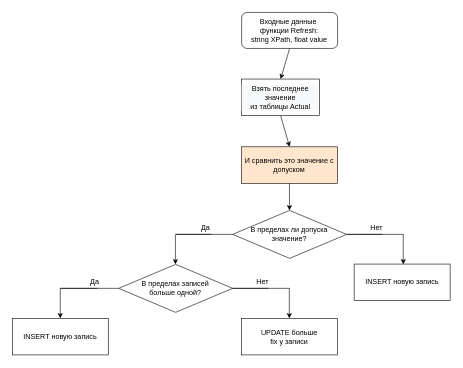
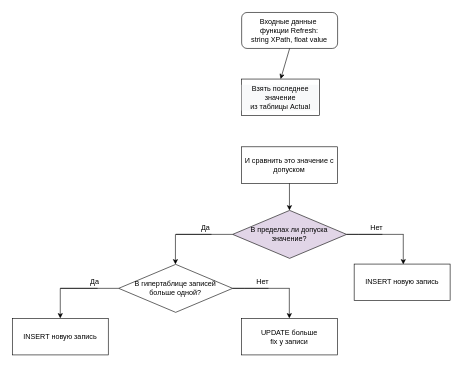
- <mxCell id="4" value="" style="endArrow=classic;html=1;rounded=0;exitX=0.5;exitY=1;exitDx=0;exitDy=0;entryX=0.5;entryY=0;entryDx=0;entryDy=0;" parent="1" source="20" target="21" edge="1"><mxGeometry width="50" height="50" relative="1" as="geometry"><mxPoint x="480" y="211" as="sourcePoint" /><mxPoint x="480" y="231" as="targetPoint" /></mxGeometry></mxCell>
- <mxCell id="21" value="И сравнить это значение с допуском" style="rounded=0;whiteSpace=wrap;html=1;fillColor=#ffe6cc;" parent="1" vertex="1"><mxGeometry x="402.42" y="244" width="160" height="61" as="geometry" /></mxCell>
+ <mxCell id="21" value="И сравнить это значение с допуском" style="rounded=0;whiteSpace=wrap;html=1;" parent="1" vertex="1"><mxGeometry x="402.42" y="244" width="160" height="61" as="geometry" /></mxCell>
- <mxCell id="6" value="В пределах ли допуска значение?" style="rhombus;whiteSpace=wrap;html=1;" parent="1" vertex="1"><mxGeometry x="387.42" y="350" width="190" height="80" as="geometry" /></mxCell>
+ <mxCell id="6" value="В пределах ли допуска значение?" style="rhombus;whiteSpace=wrap;html=1;fillColor=#e1d5e7;" parent="1" vertex="1"><mxGeometry x="387.42" y="350" width="190" height="80" as="geometry" /></mxCell>
- <mxCell id="7" value="&lt;div&gt;В пределах записей&lt;/div&gt;&lt;div&gt; больше одной?&lt;/div&gt;" style="rhombus;whiteSpace=wrap;html=1;" parent="1" vertex="1"><mxGeometry x="197.42" y="440" width="190" height="80" as="geometry" /></mxCell>
+ <mxCell id="7" value="&lt;div&gt;В гипертаблице записей&lt;/div&gt;&lt;div&gt; больше одной?&lt;/div&gt;" style="rhombus;whiteSpace=wrap;html=1;" parent="1" vertex="1"><mxGeometry x="197.42" y="440" width="190" height="80" as="geometry" /></mxCell>
